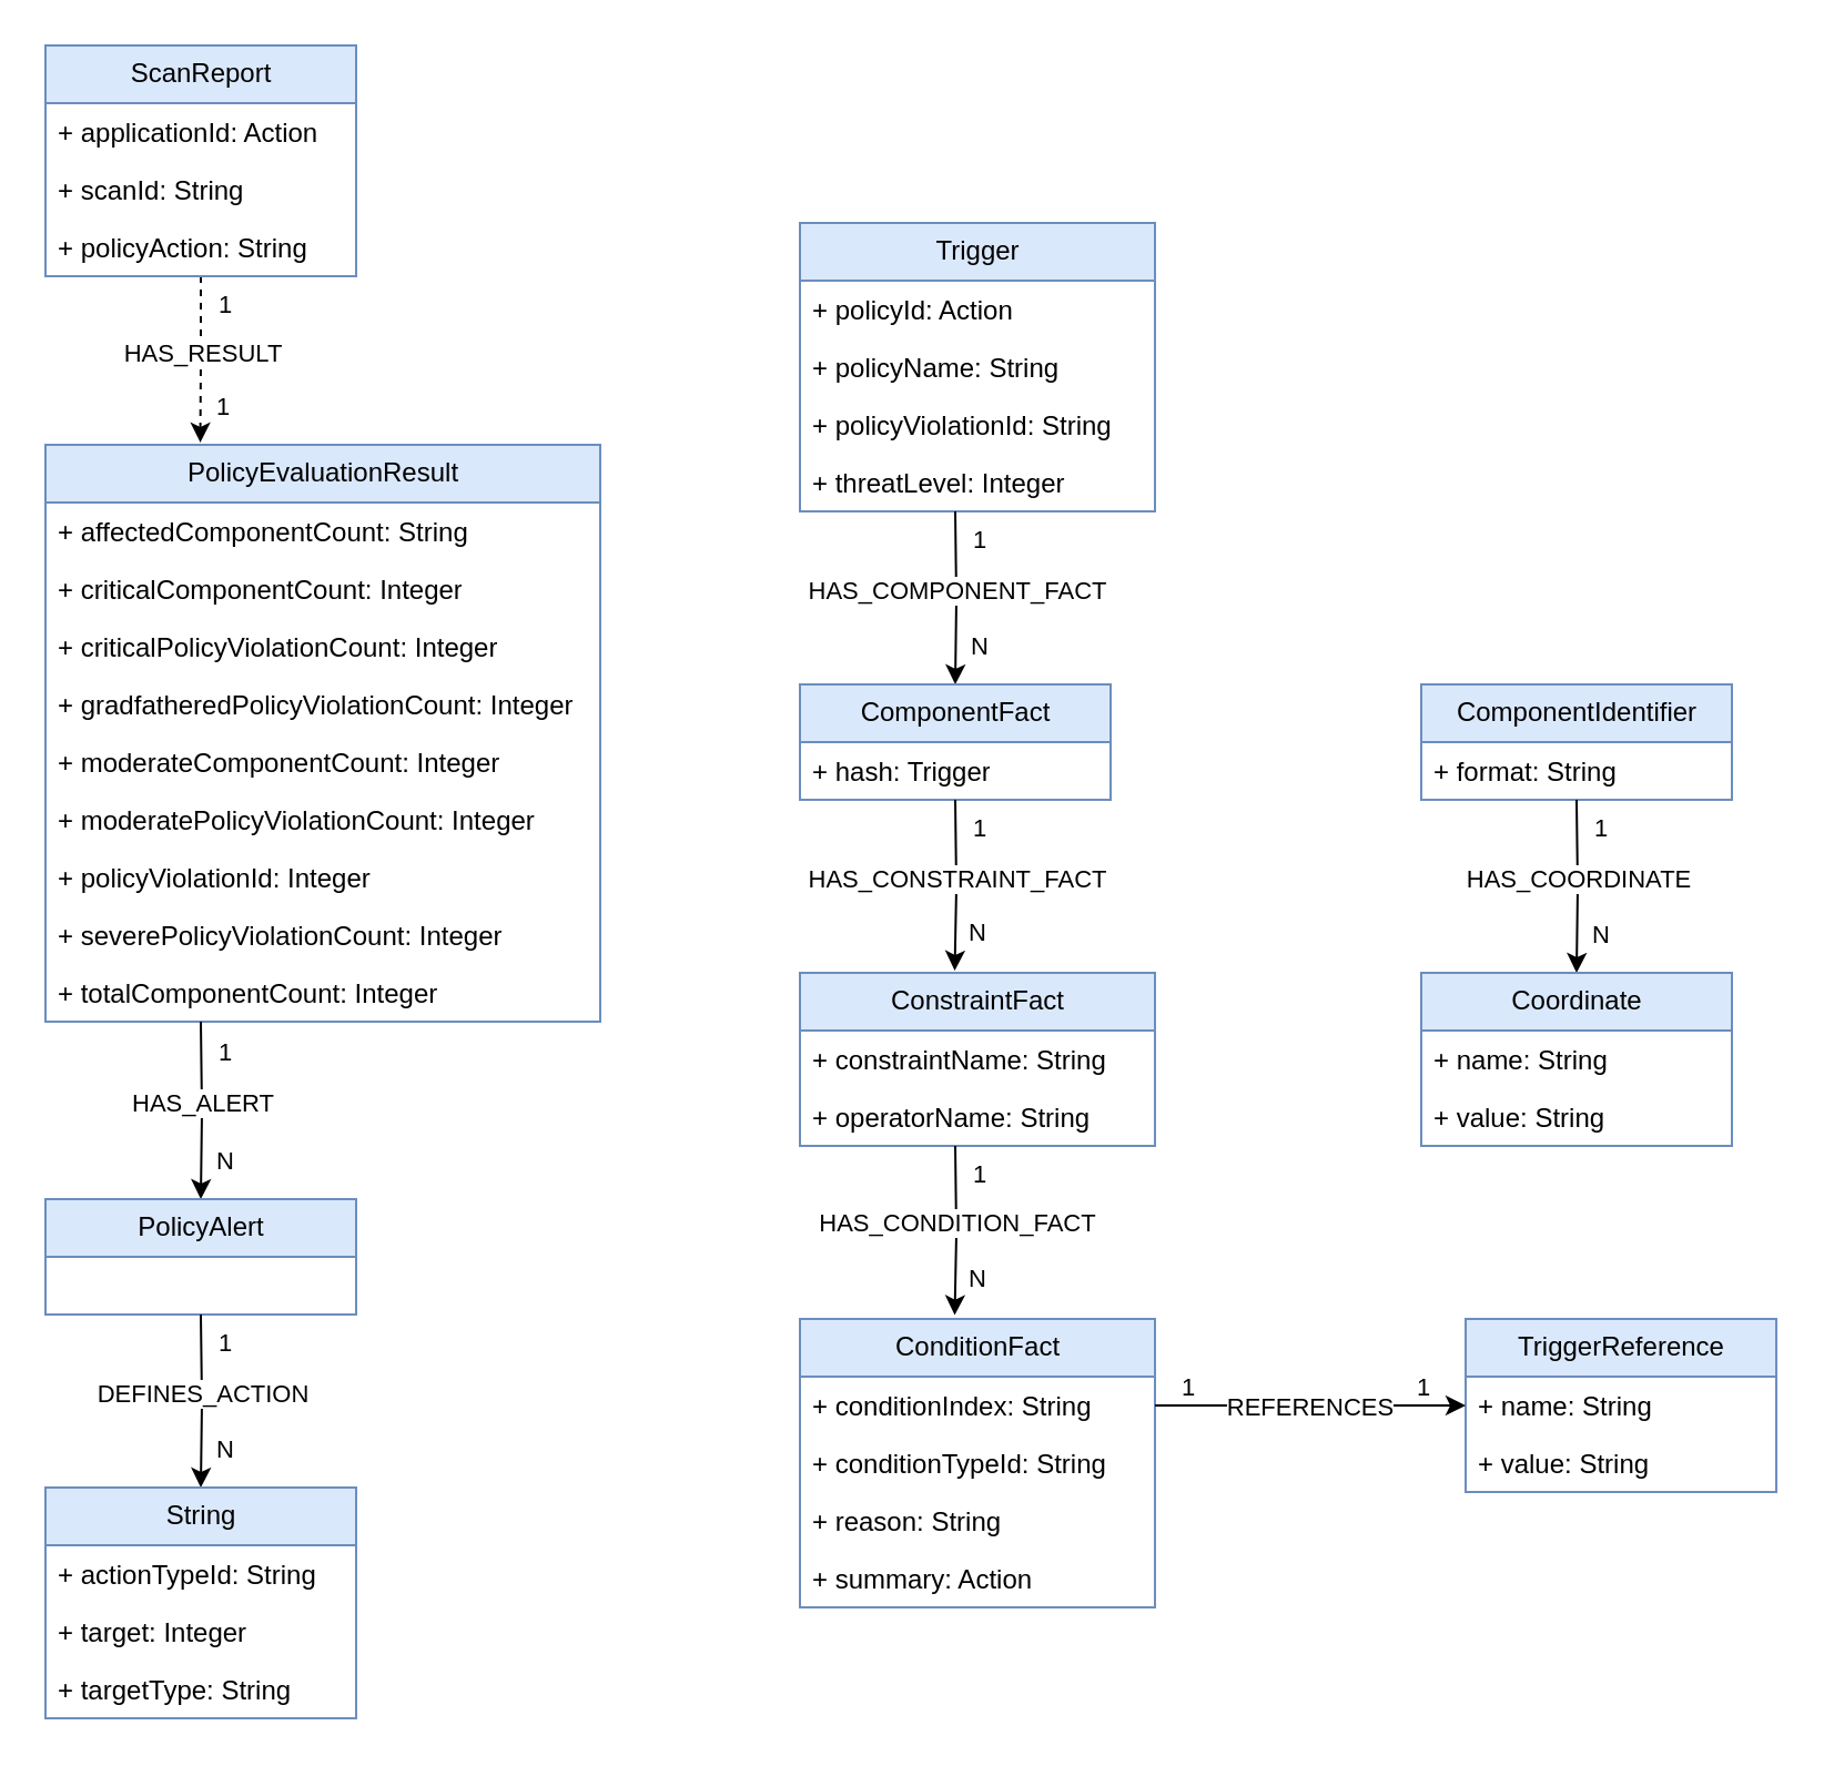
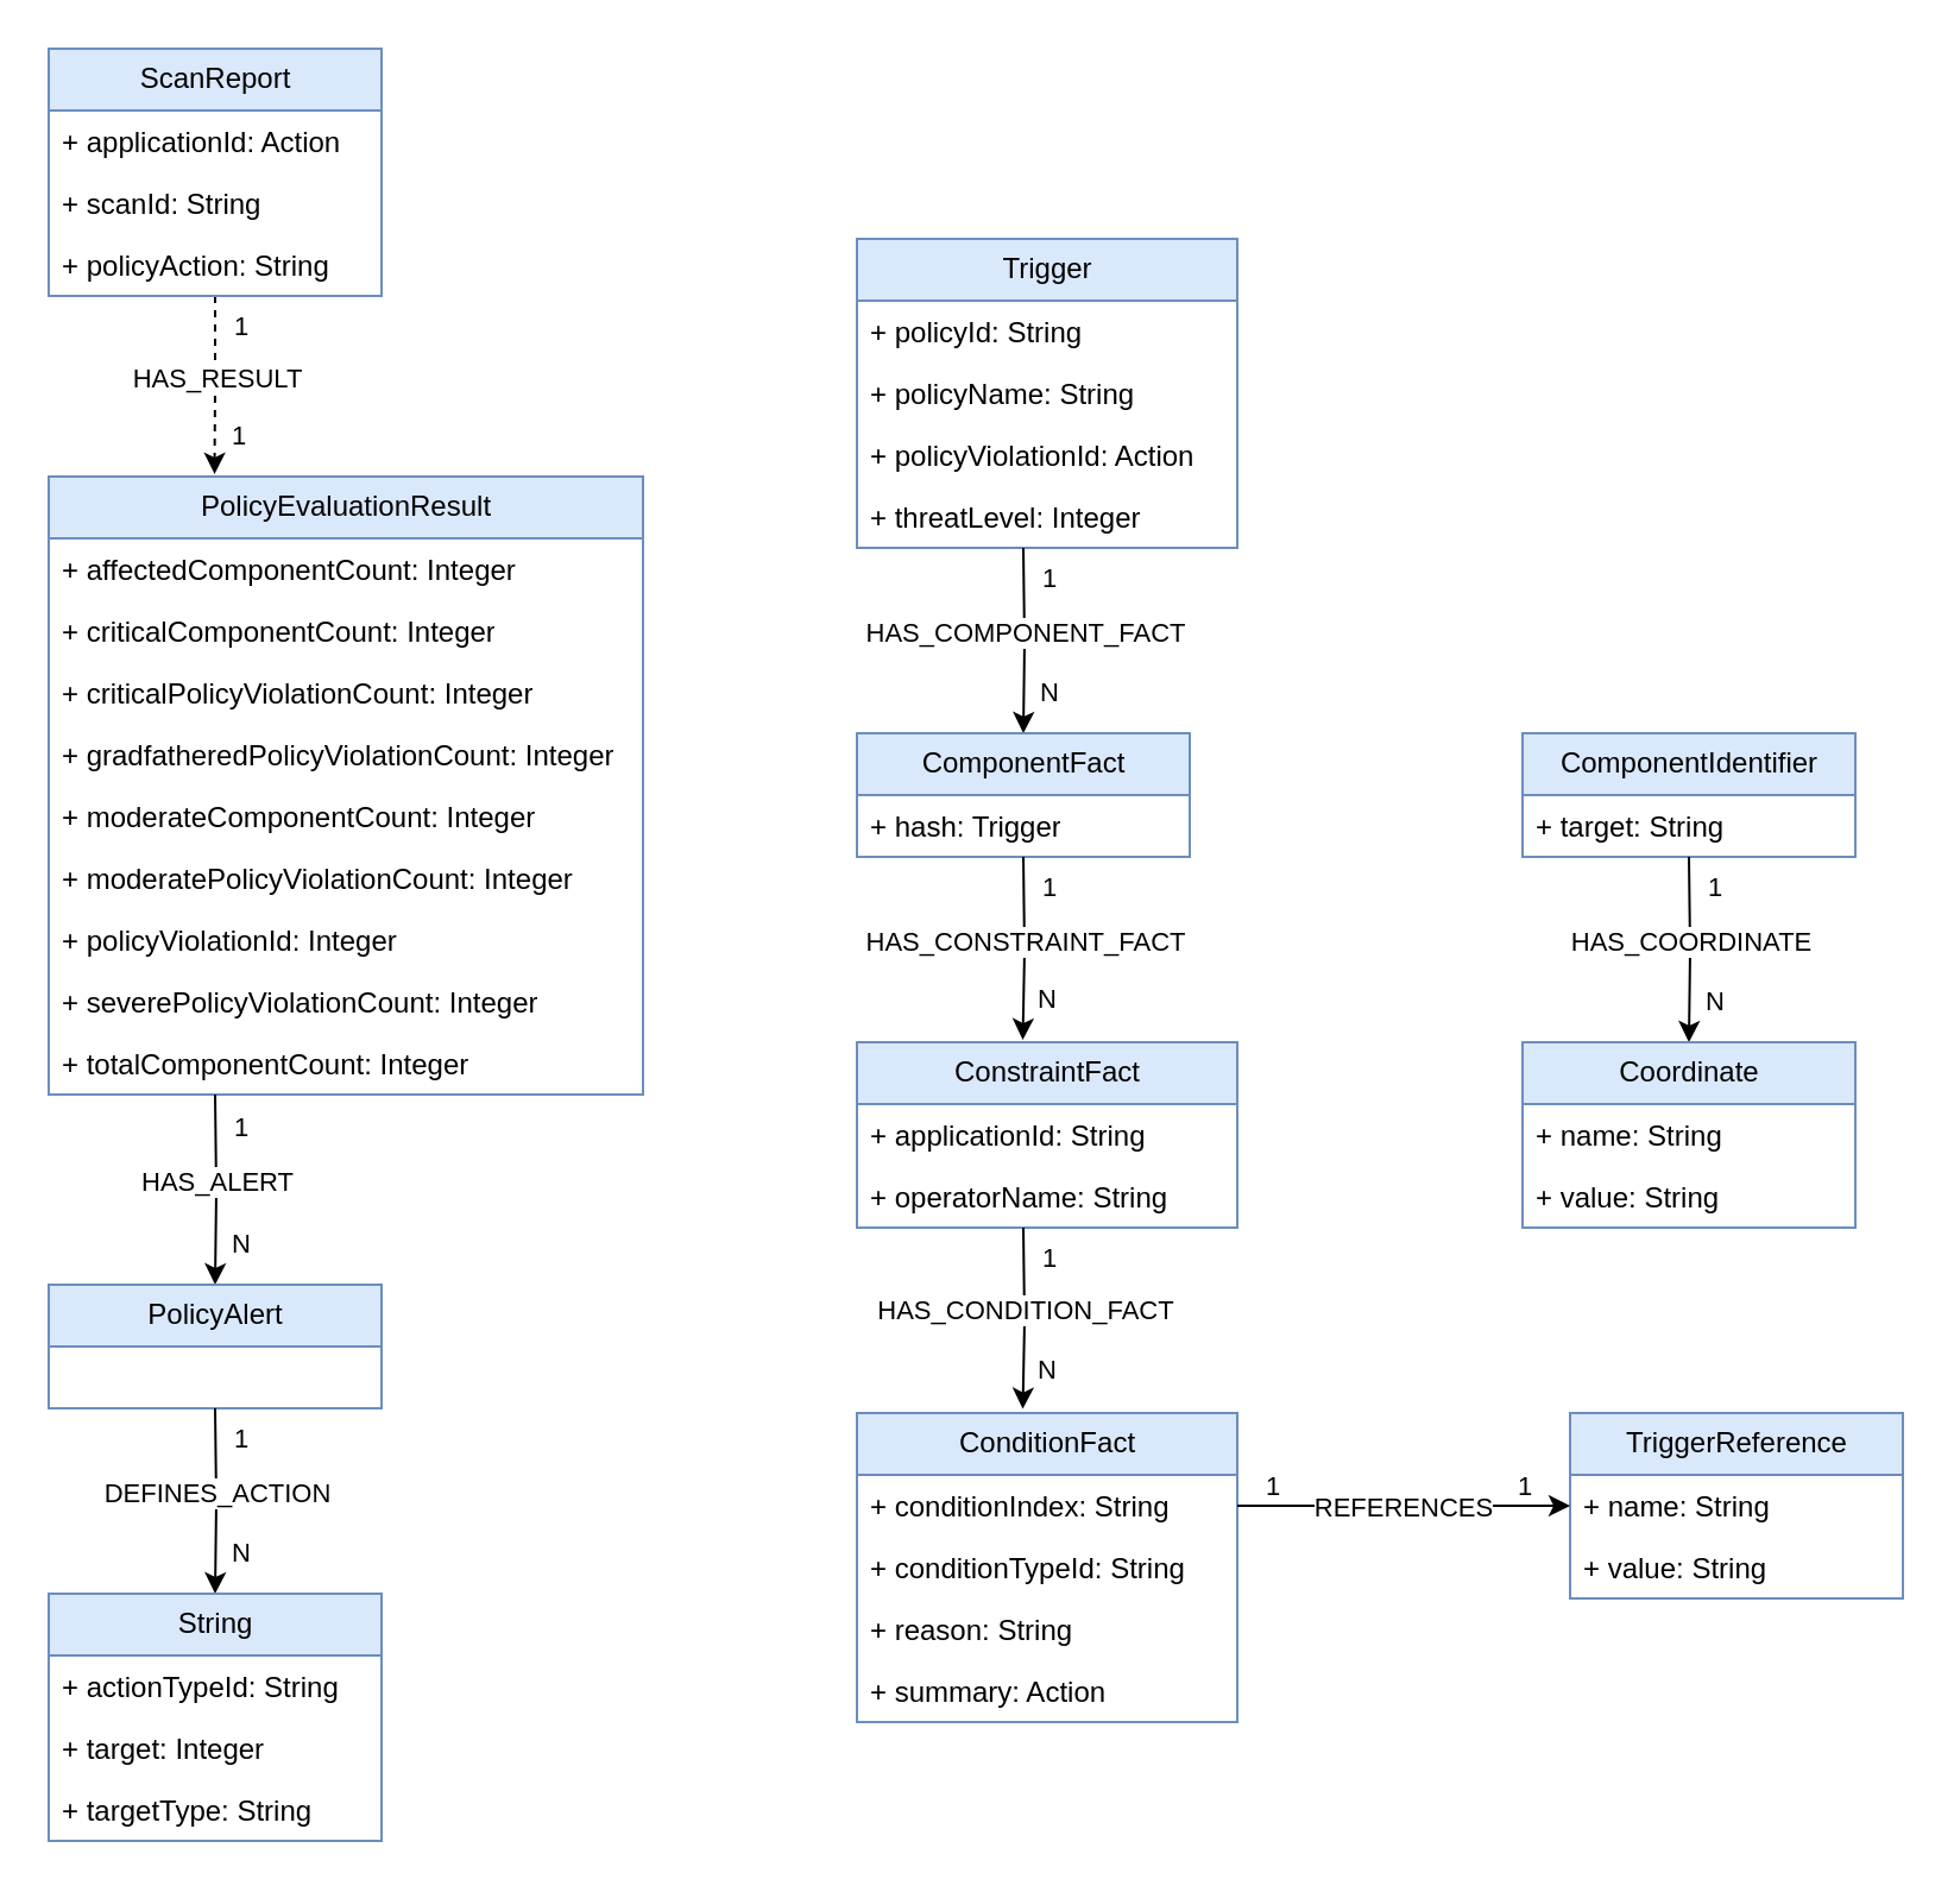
- <mxCell id="30" value="+ policyId: Action" style="text;strokeColor=none;fillColor=none;align=left;verticalAlign=top;spacingLeft=4;spacingRight=4;overflow=hidden;rotatable=0;points=[[0,0.5],[1,0.5]];portConstraint=eastwest;whiteSpace=wrap;html=1;" vertex="1" parent="29"><mxGeometry y="26" width="160" height="26" as="geometry" /></mxCell>
+ <mxCell id="30" value="+ policyId: String" style="text;strokeColor=none;fillColor=none;align=left;verticalAlign=top;spacingLeft=4;spacingRight=4;overflow=hidden;rotatable=0;points=[[0,0.5],[1,0.5]];portConstraint=eastwest;whiteSpace=wrap;html=1;" vertex="1" parent="29"><mxGeometry y="26" width="160" height="26" as="geometry" /></mxCell>
- <mxCell id="32" value="+ policyViolationId: String" style="text;strokeColor=none;fillColor=none;align=left;verticalAlign=top;spacingLeft=4;spacingRight=4;overflow=hidden;rotatable=0;points=[[0,0.5],[1,0.5]];portConstraint=eastwest;whiteSpace=wrap;html=1;" vertex="1" parent="29"><mxGeometry y="78" width="160" height="26" as="geometry" /></mxCell>
+ <mxCell id="32" value="+ policyViolationId: Action" style="text;strokeColor=none;fillColor=none;align=left;verticalAlign=top;spacingLeft=4;spacingRight=4;overflow=hidden;rotatable=0;points=[[0,0.5],[1,0.5]];portConstraint=eastwest;whiteSpace=wrap;html=1;" vertex="1" parent="29"><mxGeometry y="78" width="160" height="26" as="geometry" /></mxCell>
- <mxCell id="11" value="+ affectedComponentCount: String" style="text;strokeColor=none;fillColor=none;align=left;verticalAlign=top;spacingLeft=4;spacingRight=4;overflow=hidden;rotatable=0;points=[[0,0.5],[1,0.5]];portConstraint=eastwest;whiteSpace=wrap;html=1;" vertex="1" parent="10"><mxGeometry y="26" width="250" height="26" as="geometry" /></mxCell>
+ <mxCell id="11" value="+ affectedComponentCount: Integer" style="text;strokeColor=none;fillColor=none;align=left;verticalAlign=top;spacingLeft=4;spacingRight=4;overflow=hidden;rotatable=0;points=[[0,0.5],[1,0.5]];portConstraint=eastwest;whiteSpace=wrap;html=1;" vertex="1" parent="10"><mxGeometry y="26" width="250" height="26" as="geometry" /></mxCell>
- <mxCell id="52" value="+ format: String" style="text;strokeColor=none;fillColor=none;align=left;verticalAlign=top;spacingLeft=4;spacingRight=4;overflow=hidden;rotatable=0;points=[[0,0.5],[1,0.5]];portConstraint=eastwest;whiteSpace=wrap;html=1;" vertex="1" parent="51"><mxGeometry y="26" width="140" height="26" as="geometry" /></mxCell>
+ <mxCell id="52" value="+ target: String" style="text;strokeColor=none;fillColor=none;align=left;verticalAlign=top;spacingLeft=4;spacingRight=4;overflow=hidden;rotatable=0;points=[[0,0.5],[1,0.5]];portConstraint=eastwest;whiteSpace=wrap;html=1;" vertex="1" parent="51"><mxGeometry y="26" width="140" height="26" as="geometry" /></mxCell>
- <mxCell id="49" value="+ constraintName: String" style="text;strokeColor=none;fillColor=none;align=left;verticalAlign=top;spacingLeft=4;spacingRight=4;overflow=hidden;rotatable=0;points=[[0,0.5],[1,0.5]];portConstraint=eastwest;whiteSpace=wrap;html=1;" vertex="1" parent="48"><mxGeometry y="26" width="160" height="26" as="geometry" /></mxCell>
+ <mxCell id="49" value="+ applicationId: String" style="text;strokeColor=none;fillColor=none;align=left;verticalAlign=top;spacingLeft=4;spacingRight=4;overflow=hidden;rotatable=0;points=[[0,0.5],[1,0.5]];portConstraint=eastwest;whiteSpace=wrap;html=1;" vertex="1" parent="48"><mxGeometry y="26" width="160" height="26" as="geometry" /></mxCell>
